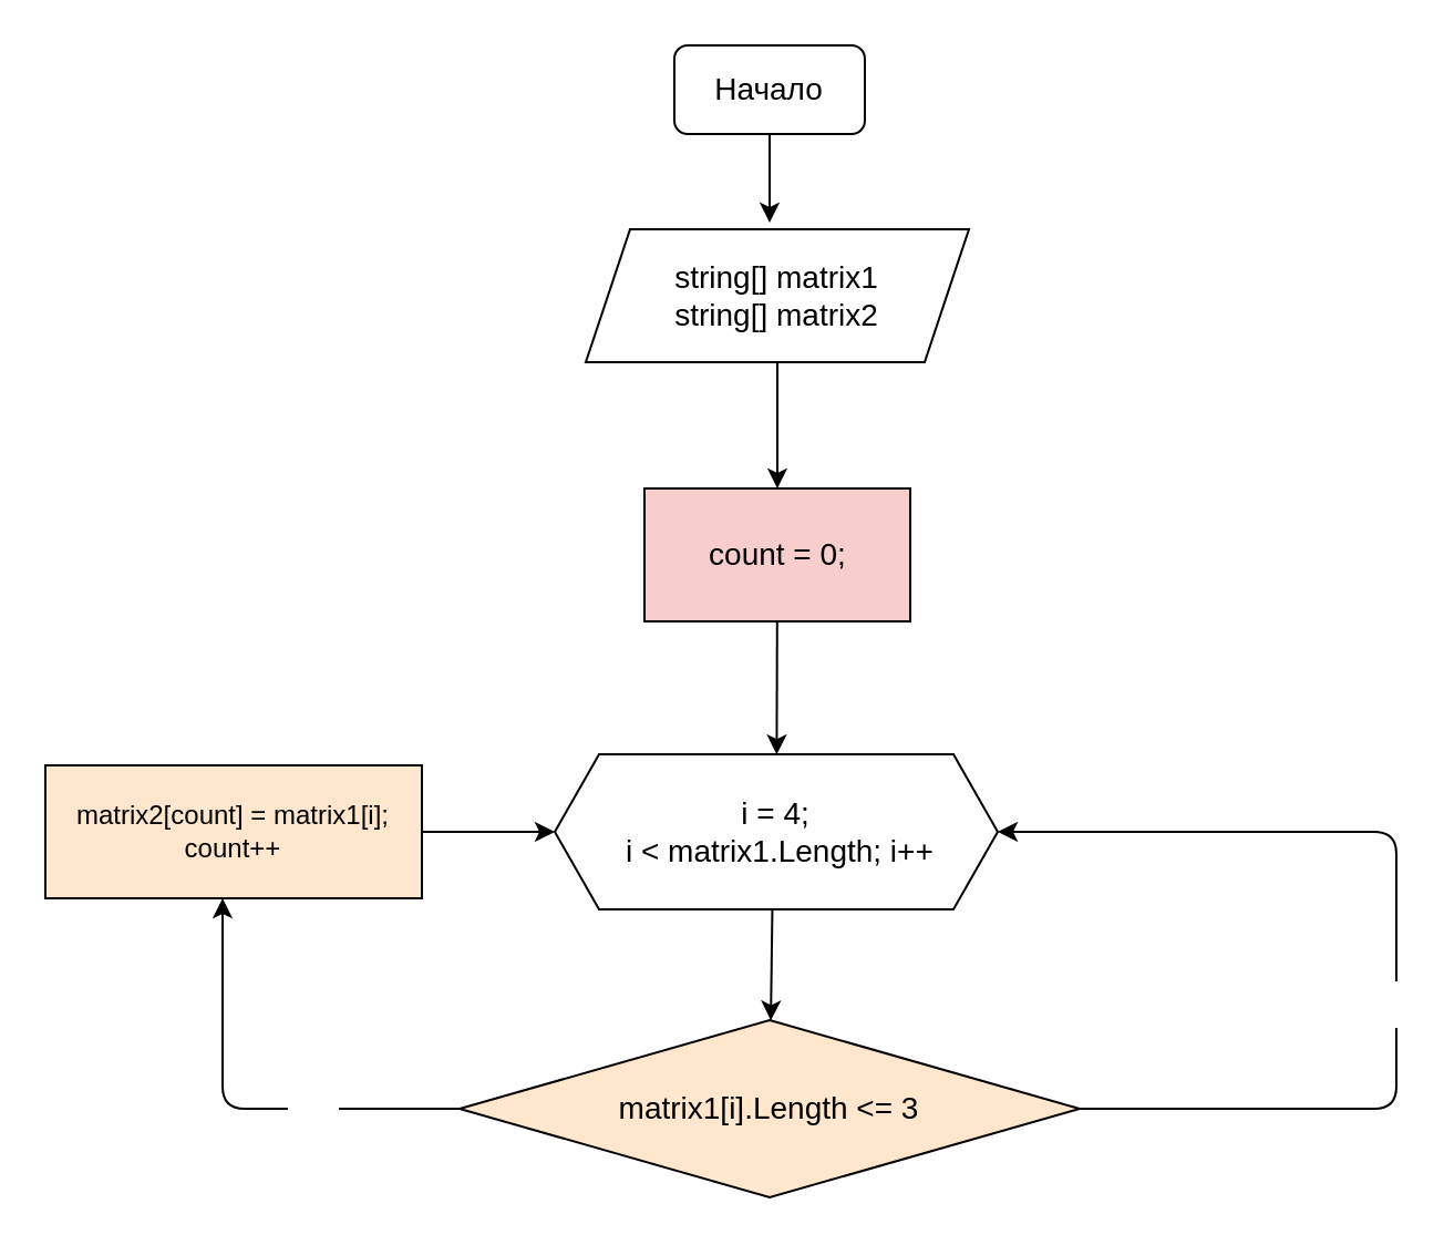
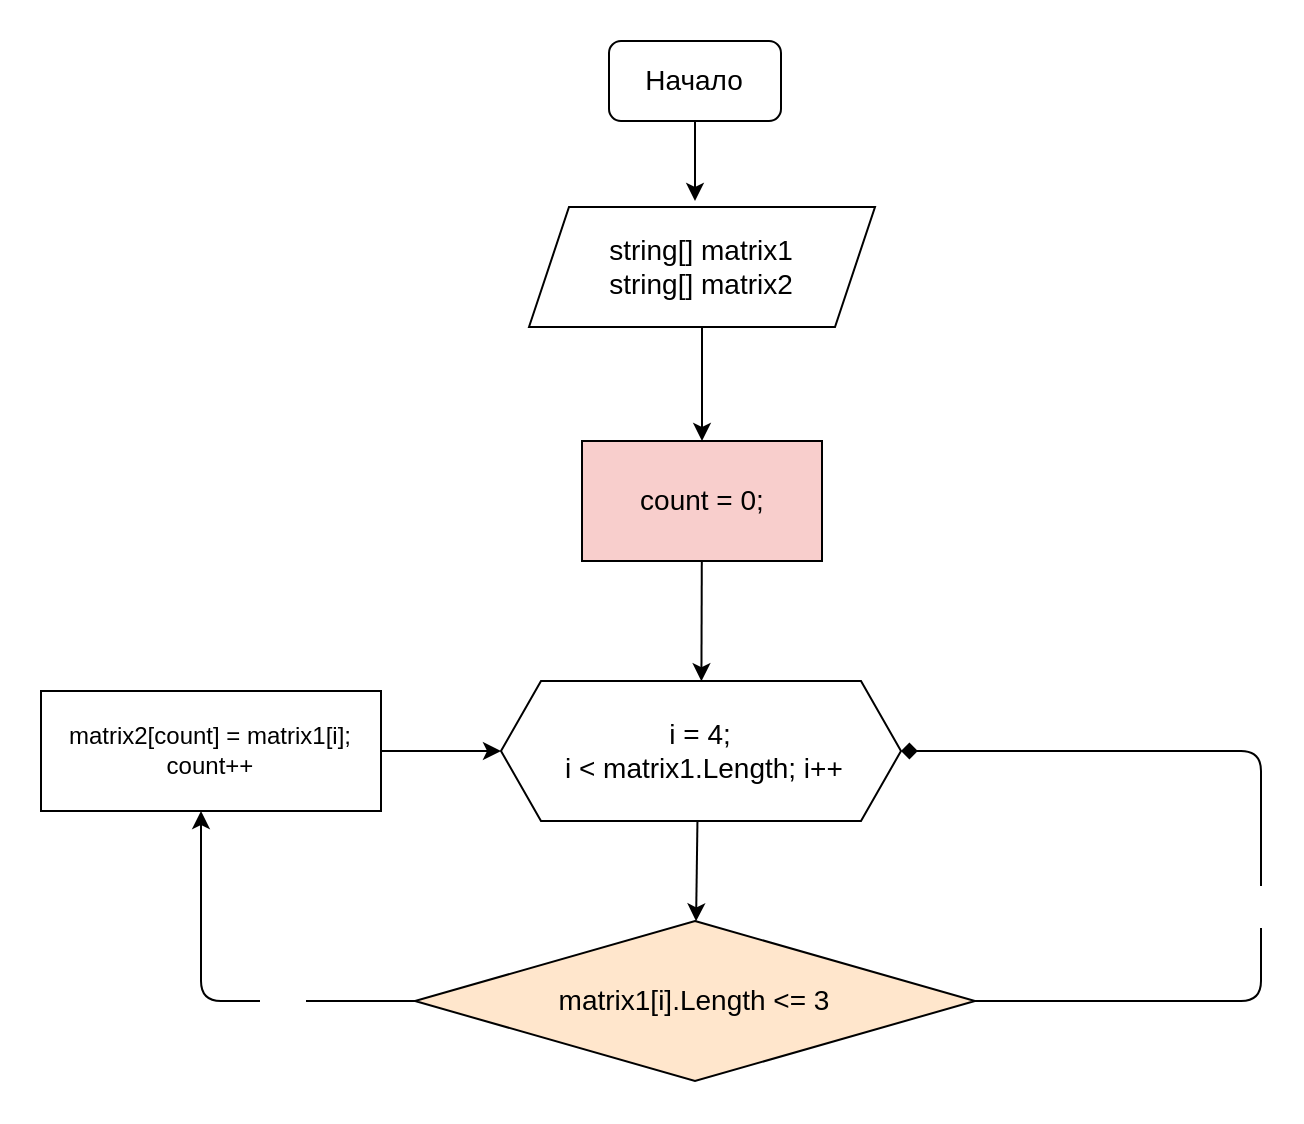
- <mxCell id="16" value="matrix2[count] = matrix1[i];&lt;br&gt;count++" style="rounded=0;whiteSpace=wrap;html=1;fillColor=#ffe6cc;" vertex="1" parent="1"><mxGeometry x="20" y="345" width="170" height="60" as="geometry" /></mxCell>
+ <mxCell id="16" value="matrix2[count] = matrix1[i];&lt;br&gt;count++" style="rounded=0;whiteSpace=wrap;html=1;" vertex="1" parent="1"><mxGeometry x="20" y="345" width="170" height="60" as="geometry" /></mxCell>
- <mxCell id="11" style="edgeStyle=none;html=1;entryX=1;entryY=0.5;entryDx=0;entryDy=0;fontSize=18;fontColor=#FFFFFF;" parent="1" source="13" target="14" edge="1"><mxGeometry relative="1" as="geometry"><Array as="points"><mxPoint x="630" y="500" /><mxPoint x="630" y="375" /></Array></mxGeometry></mxCell>
+ <mxCell id="11" style="edgeStyle=none;html=1;entryX=1;entryY=0.5;entryDx=0;entryDy=0;fontSize=18;fontColor=#FFFFFF;endArrow=diamond;" parent="1" source="13" target="14" edge="1"><mxGeometry relative="1" as="geometry"><Array as="points"><mxPoint x="630" y="500" /><mxPoint x="630" y="375" /></Array></mxGeometry></mxCell>
